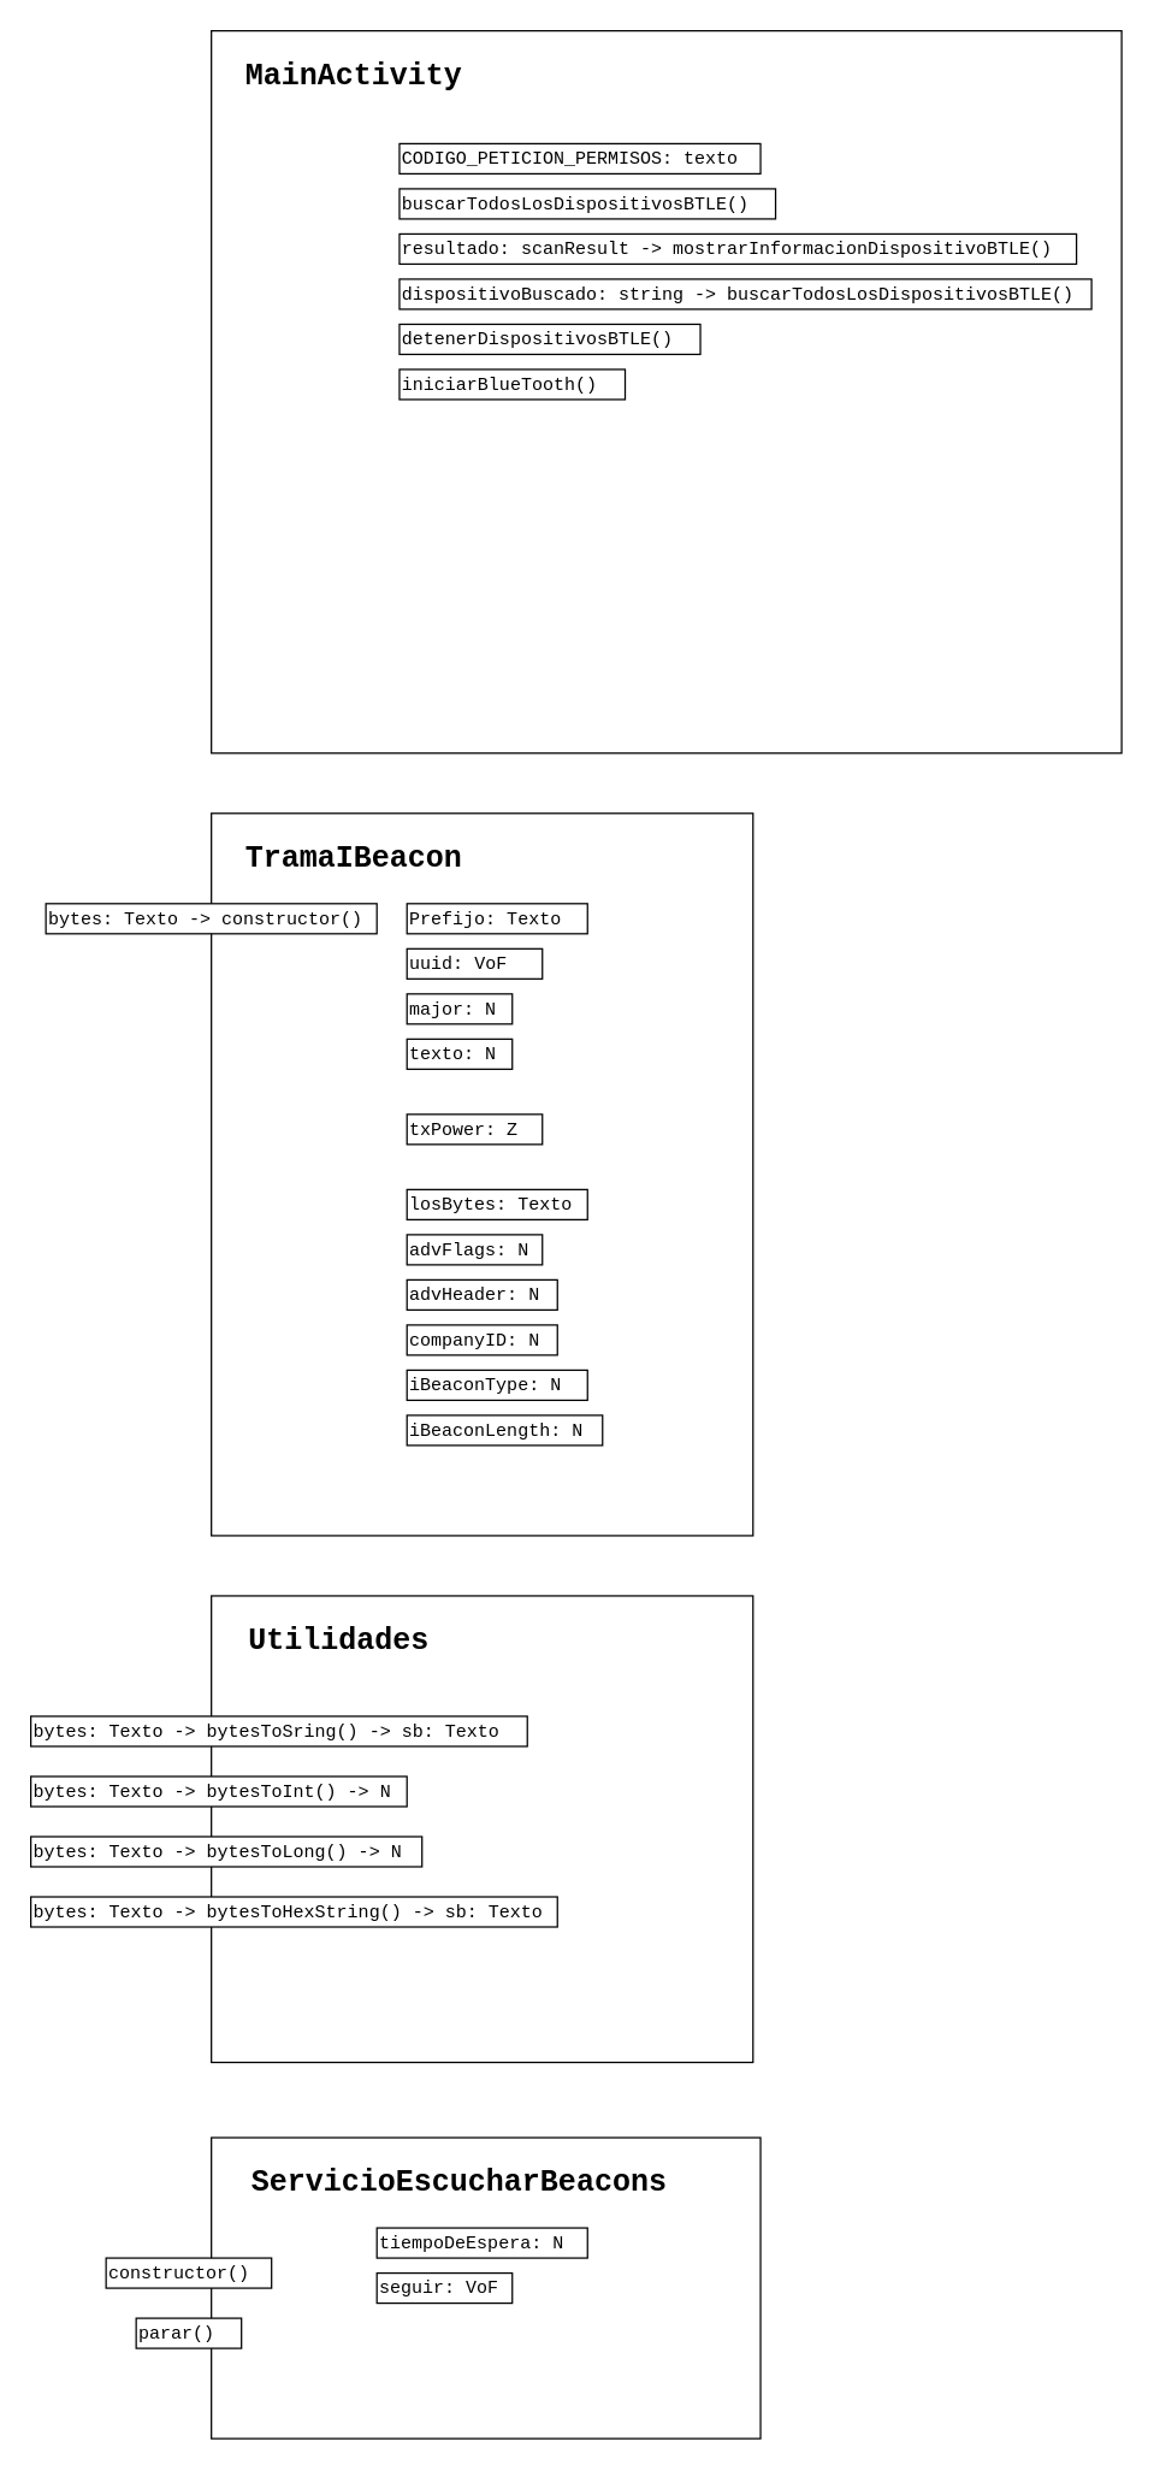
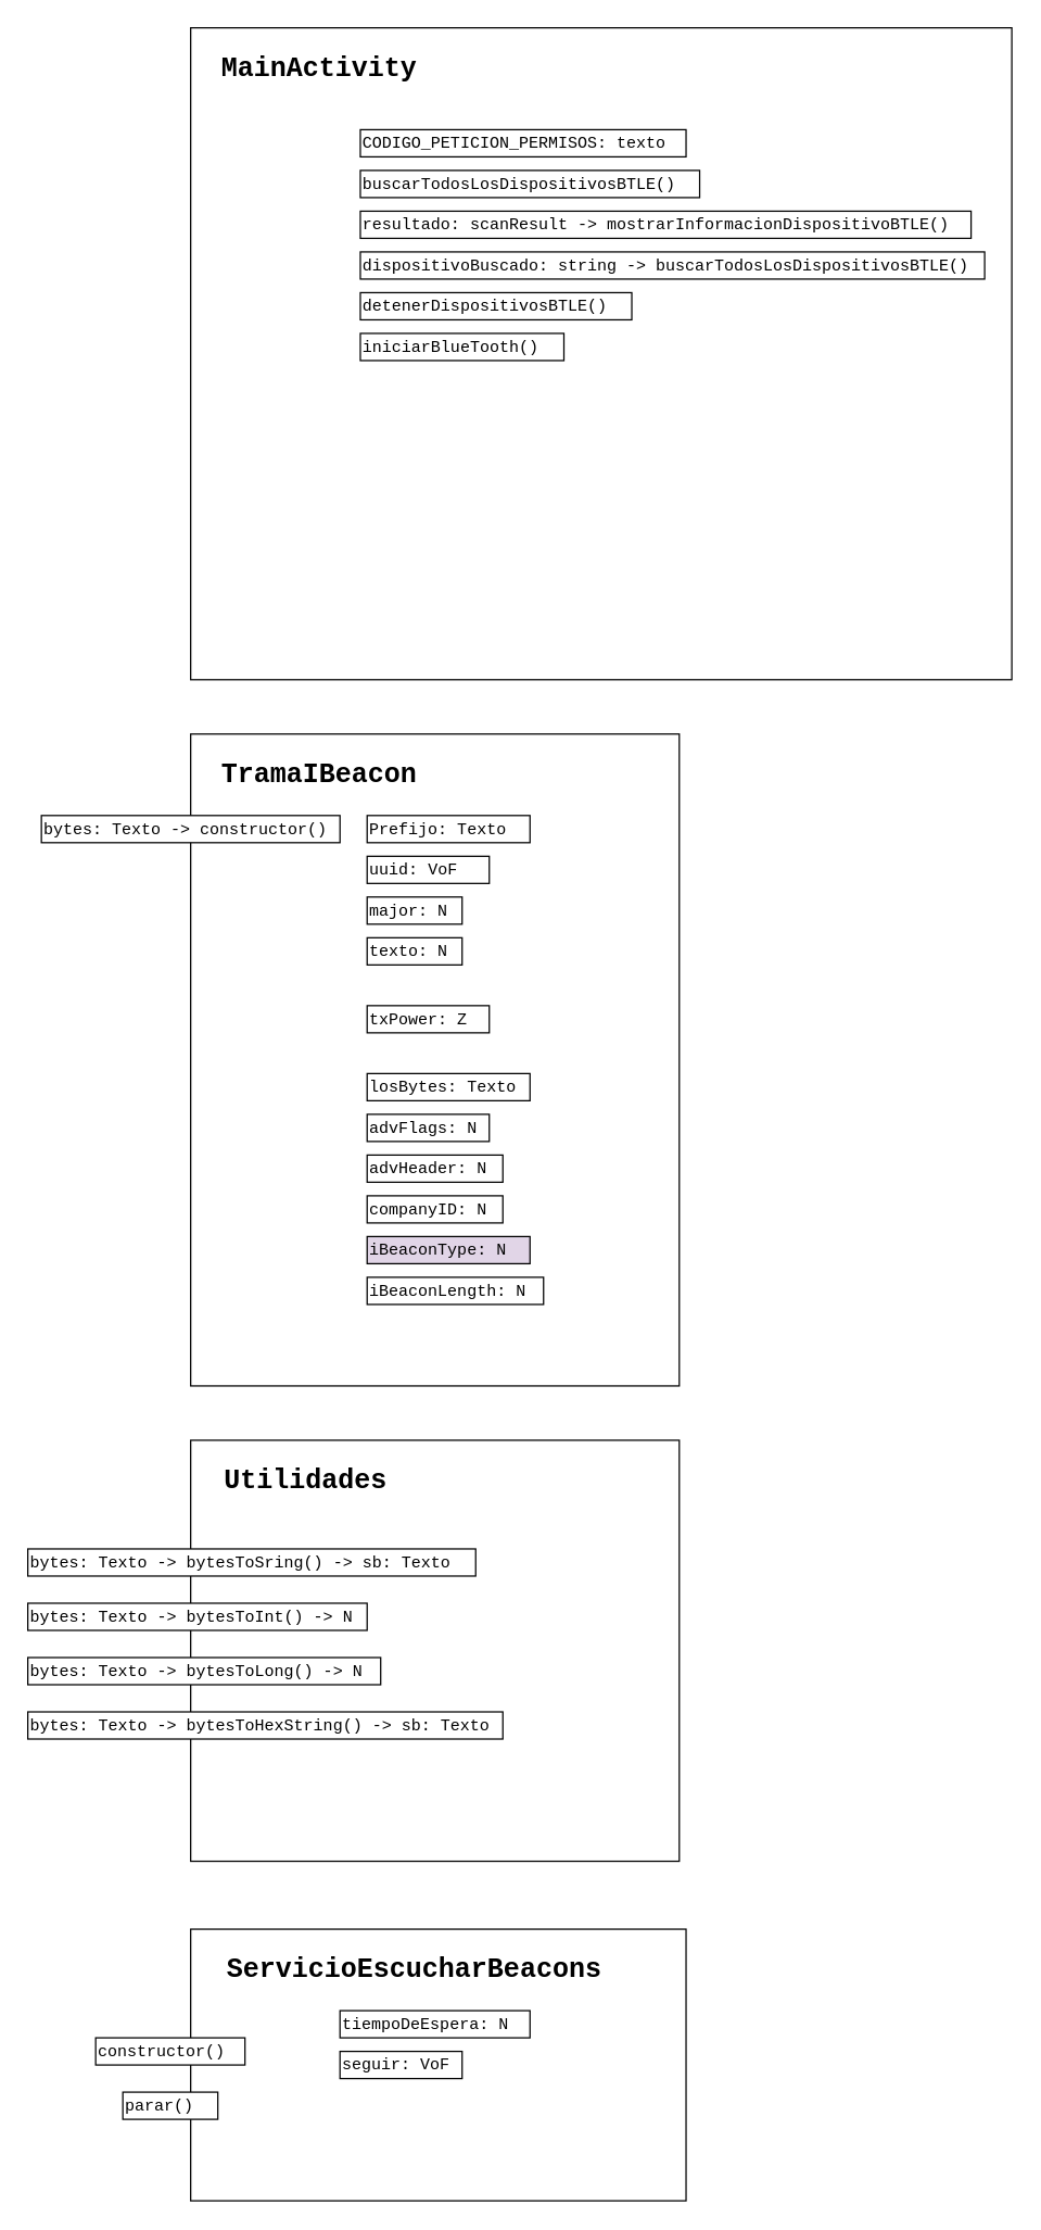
- <mxCell id="13" value="&lt;font face=&quot;courier new&quot;&gt;iBeaconType: N&lt;/font&gt;" style="rounded=0;whiteSpace=wrap;html=1;autosize=1;align=left;" vertex="1" parent="1"><mxGeometry x="270" y="910" width="120" height="20" as="geometry" /></mxCell>
+ <mxCell id="13" value="&lt;font face=&quot;courier new&quot;&gt;iBeaconType: N&lt;/font&gt;" style="rounded=0;whiteSpace=wrap;html=1;autosize=1;align=left;fillColor=#e1d5e7;" vertex="1" parent="1"><mxGeometry x="270" y="910" width="120" height="20" as="geometry" /></mxCell>
